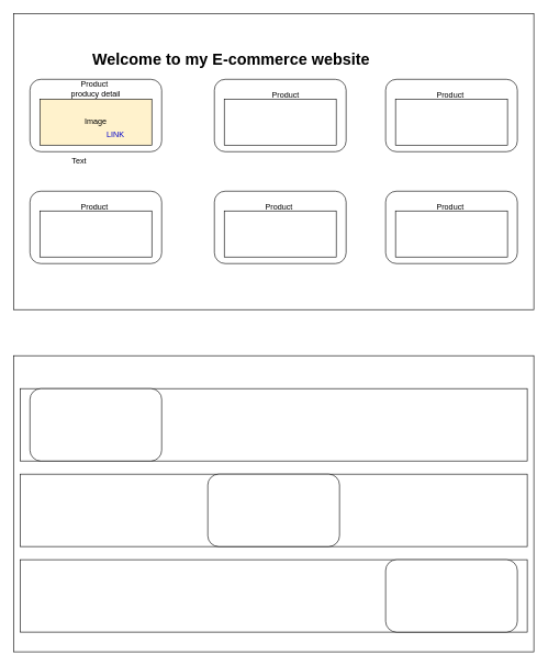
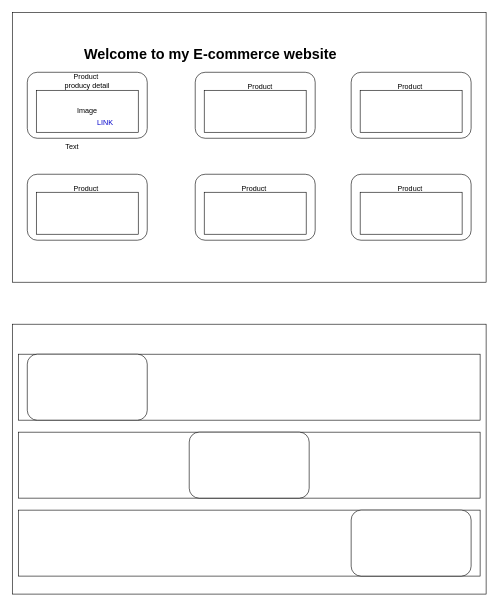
- <mxCell id="23" value="Image" style="rounded=0;whiteSpace=wrap;html=1;fillColor=#fff2cc;" vertex="1" parent="1"><mxGeometry x="60" y="150" width="170" height="70" as="geometry" /></mxCell>
+ <mxCell id="23" value="Image" style="rounded=0;whiteSpace=wrap;html=1;" vertex="1" parent="1"><mxGeometry x="60" y="150" width="170" height="70" as="geometry" /></mxCell>
